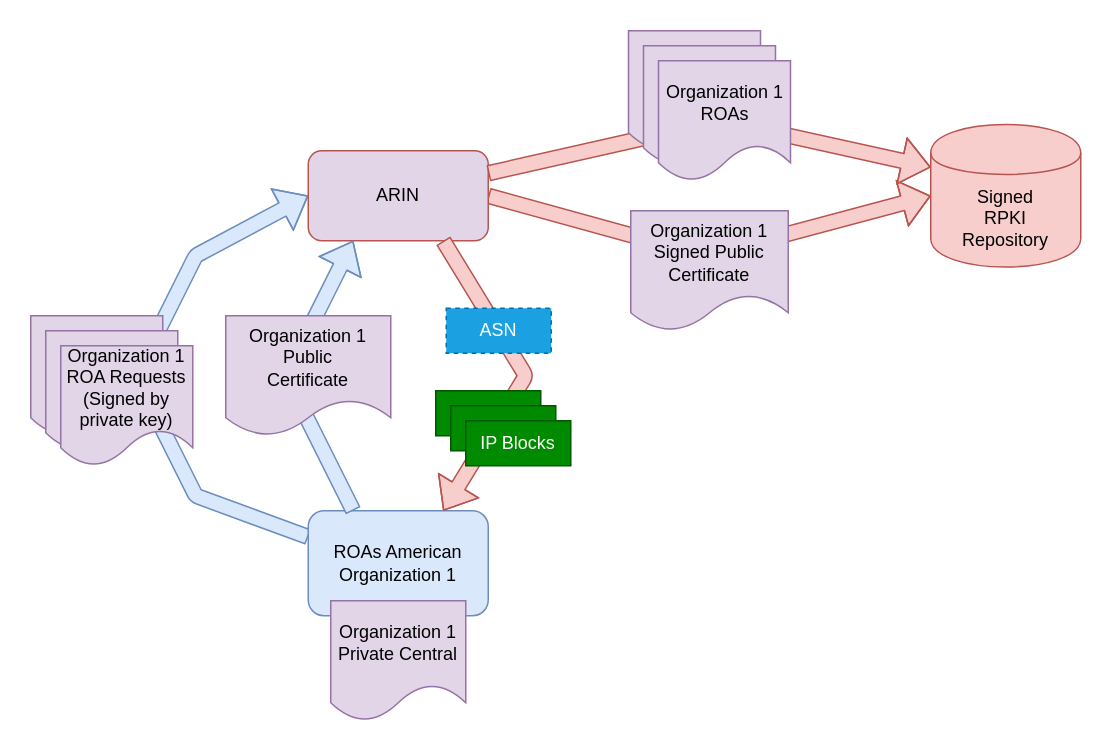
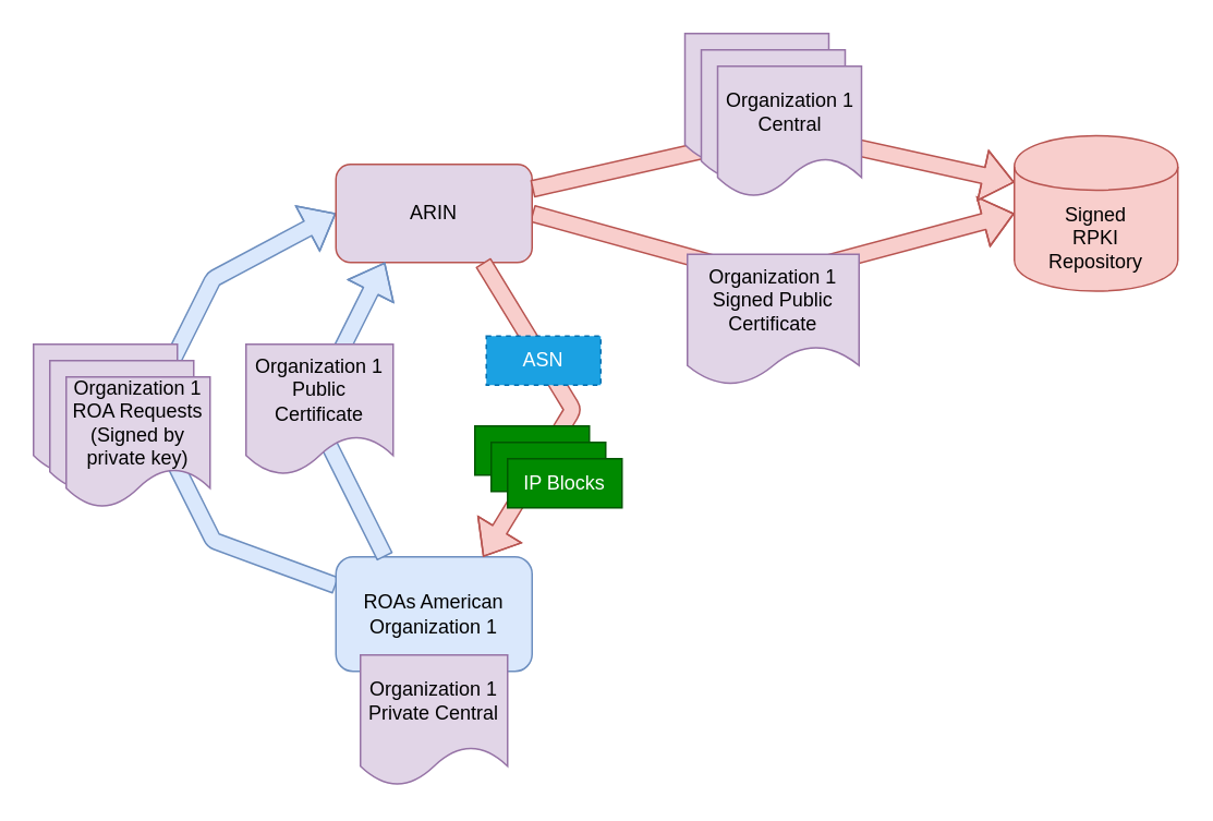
- <mxCell id="22" value="Organization 1&lt;br&gt;ROAs" style="shape=document;whiteSpace=wrap;html=1;boundedLbl=1;fillColor=#e1d5e7;strokeColor=#9673a6;" vertex="1" parent="1"><mxGeometry x="438.5" y="40" width="88" height="80" as="geometry" /></mxCell>
+ <mxCell id="22" value="Organization 1&lt;br&gt;Central" style="shape=document;whiteSpace=wrap;html=1;boundedLbl=1;fillColor=#e1d5e7;strokeColor=#9673a6;" vertex="1" parent="1"><mxGeometry x="438.5" y="40" width="88" height="80" as="geometry" /></mxCell>
- <mxCell id="11" value="Organization 1&lt;br&gt;Signed Public Certificate" style="shape=document;whiteSpace=wrap;html=1;boundedLbl=1;fillColor=#e1d5e7;strokeColor=#9673a6;" vertex="1" parent="1"><mxGeometry x="420" y="140" width="105" height="80" as="geometry" /></mxCell>
+ <mxCell id="11" value="Organization 1&lt;br&gt;Signed Public Certificate" style="shape=document;whiteSpace=wrap;html=1;boundedLbl=1;fillColor=#e1d5e7;strokeColor=#9673a6;" vertex="1" parent="1"><mxGeometry x="420" y="155" width="105" height="80" as="geometry" /></mxCell>
- <mxCell id="16" value="Organization 1&lt;br&gt;Public&lt;br&gt;Certificate" style="shape=document;whiteSpace=wrap;html=1;boundedLbl=1;fillColor=#e1d5e7;strokeColor=#9673a6;" vertex="1" parent="1"><mxGeometry x="150" y="210" width="110" height="80" as="geometry" /></mxCell>
+ <mxCell id="16" value="Organization 1&lt;br&gt;Public&lt;br&gt;Certificate" style="shape=document;whiteSpace=wrap;html=1;boundedLbl=1;fillColor=#e1d5e7;strokeColor=#9673a6;" vertex="1" parent="1"><mxGeometry x="150" y="210" width="90" height="80" as="geometry" /></mxCell>
